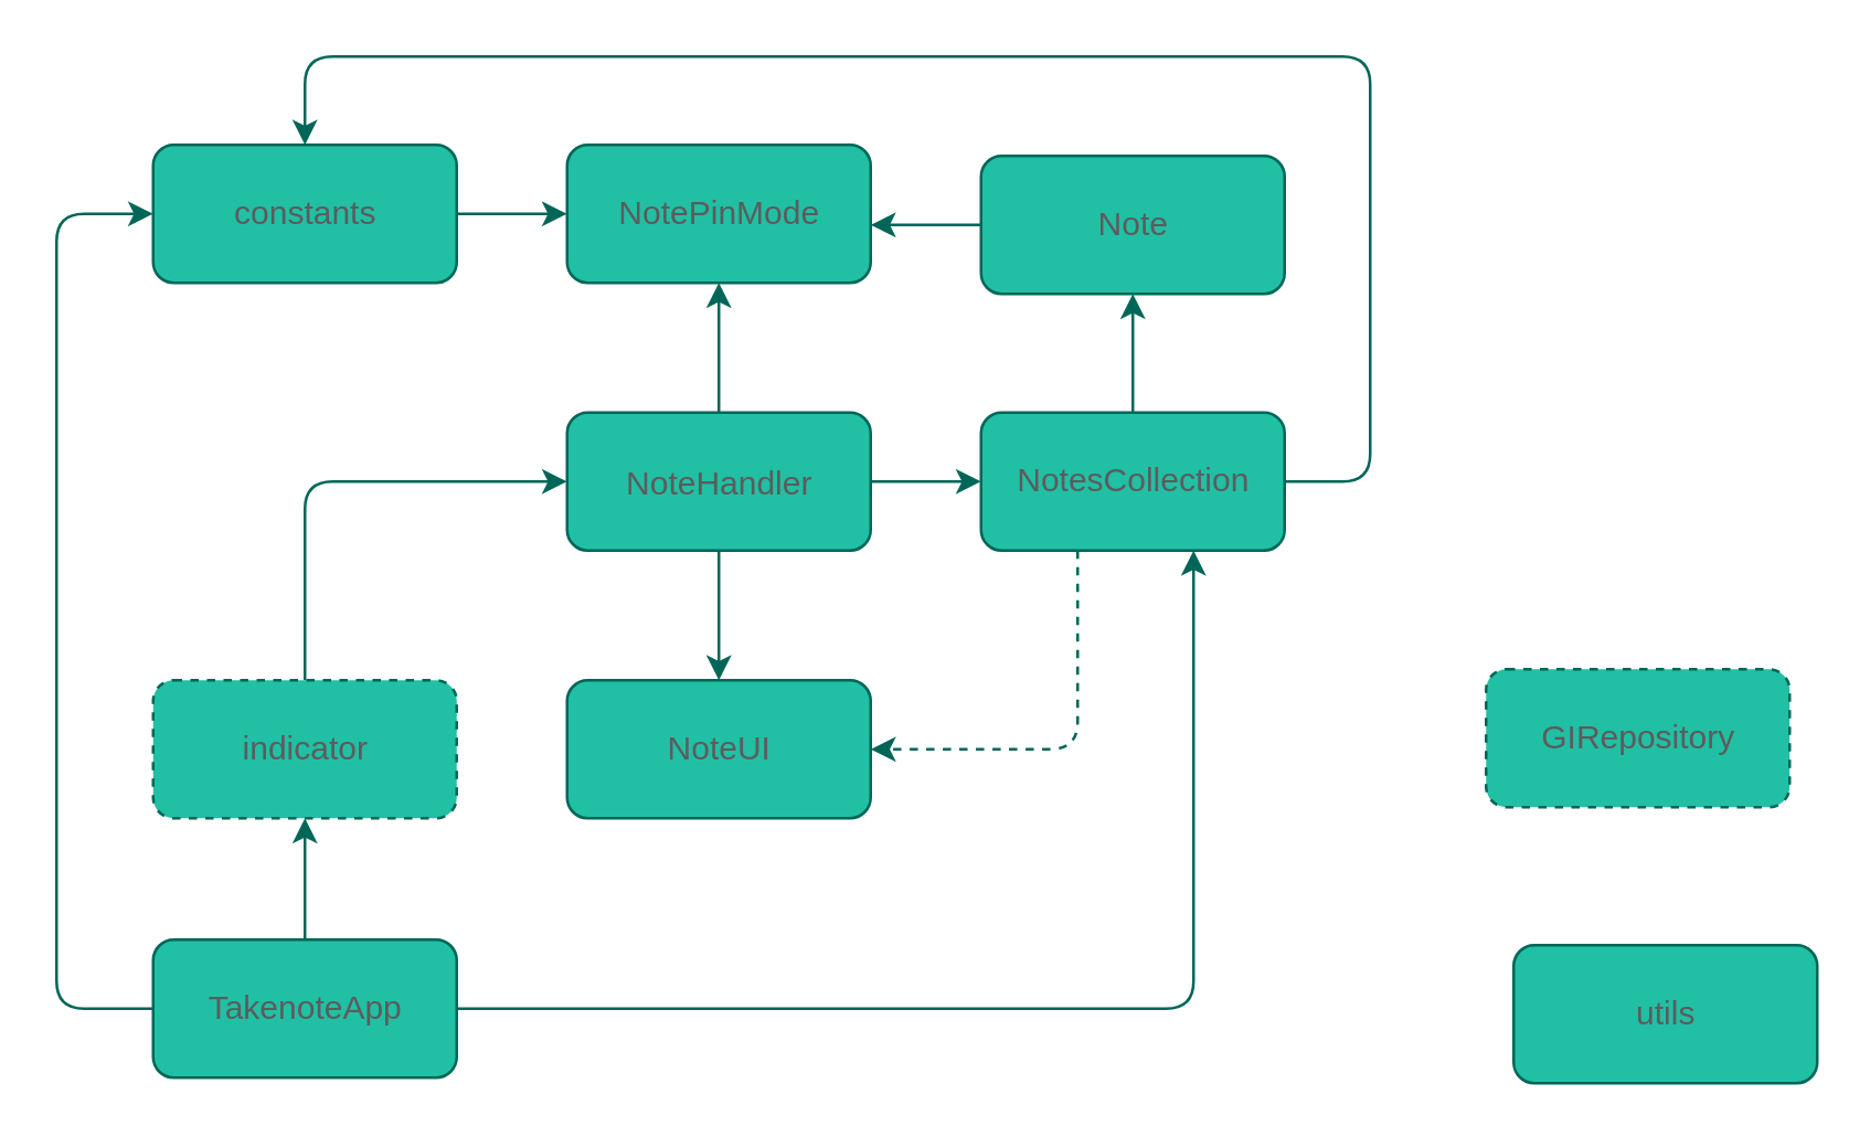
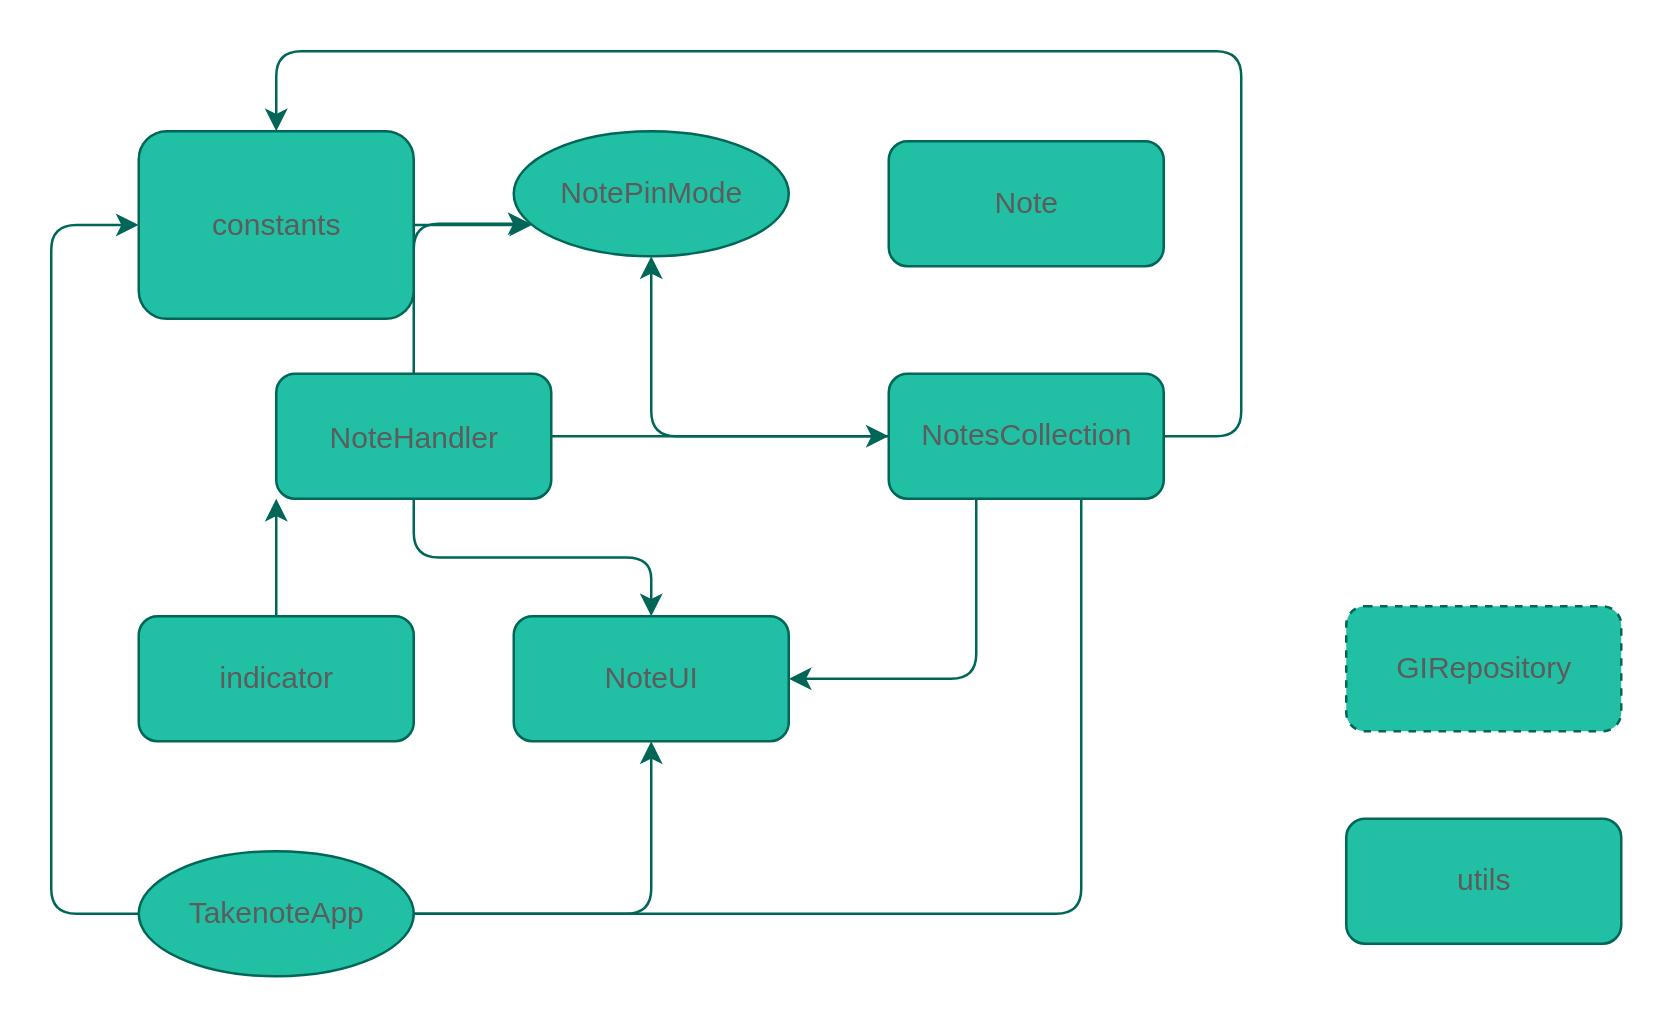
- <mxCell id="8" value="constants" style="html=1;fillColor=#21C0A5;strokeColor=#006658;fontColor=#5C5C5C;rounded=1;" parent="1" vertex="1"><mxGeometry x="55" y="52" width="110" height="50" as="geometry" /></mxCell>
+ <mxCell id="8" value="constants" style="html=1;fillColor=#21C0A5;strokeColor=#006658;fontColor=#5C5C5C;rounded=1;" parent="1" vertex="1"><mxGeometry x="55" y="52" width="110" height="75" as="geometry" /></mxCell>
- <mxCell id="4" value="NotePinMode" style="html=1;fillColor=#21C0A5;strokeColor=#006658;fontColor=#5C5C5C;rounded=1;" parent="1" vertex="1"><mxGeometry x="205" y="52" width="110" height="50" as="geometry" /></mxCell>
+ <mxCell id="4" value="NotePinMode" style="ellipse;html=1;fillColor=#21C0A5;strokeColor=#006658;fontColor=#5C5C5C;" parent="1" vertex="1"><mxGeometry x="205" y="52" width="110" height="50" as="geometry" /></mxCell>
- <mxCell id="5" style="edgeStyle=orthogonalEdgeStyle;orthogonalLoop=1;jettySize=auto;html=1;strokeColor=#006658;fontColor=#5C5C5C;" parent="1" source="6" target="4" edge="1"><mxGeometry relative="1" as="geometry"><Array as="points"><mxPoint x="358" y="77" /><mxPoint x="358" y="77" /></Array></mxGeometry></mxCell>
- <mxCell id="9" style="edgeStyle=orthogonalEdgeStyle;orthogonalLoop=1;jettySize=auto;html=1;strokeColor=#006658;fontColor=#5C5C5C;" parent="1" source="12" target="6" edge="1"><mxGeometry relative="1" as="geometry" /></mxCell>
+ <mxCell id="9" style="edgeStyle=orthogonalEdgeStyle;orthogonalLoop=1;jettySize=auto;html=1;strokeColor=#006658;fontColor=#5C5C5C;" parent="1" source="12" target="4" edge="1"><mxGeometry relative="1" as="geometry" /></mxCell>
- <mxCell id="17" value="&lt;div style=&quot;line-height: 20px&quot;&gt;&lt;div style=&quot;line-height: 20px&quot;&gt;NoteHandler&lt;/div&gt;&lt;/div&gt;" style="html=1;fillColor=#21C0A5;strokeColor=#006658;fontColor=#5C5C5C;rounded=1;" parent="1" vertex="1"><mxGeometry x="205" y="149" width="110" height="50" as="geometry" /></mxCell>
+ <mxCell id="17" value="&lt;div style=&quot;line-height: 20px&quot;&gt;&lt;div style=&quot;line-height: 20px&quot;&gt;NoteHandler&lt;/div&gt;&lt;/div&gt;" style="html=1;fillColor=#21C0A5;strokeColor=#006658;fontColor=#5C5C5C;rounded=1;" parent="1" vertex="1"><mxGeometry x="110" y="149" width="110" height="50" as="geometry" /></mxCell>
- <mxCell id="19" style="edgeStyle=orthogonalEdgeStyle;sketch=0;orthogonalLoop=1;jettySize=auto;html=1;strokeColor=#006658;fillColor=#21C0A5;fontColor=#5C5C5C;" parent="1" source="21" target="12" edge="1"><mxGeometry relative="1" as="geometry"><Array as="points"><mxPoint x="432" y="365" /></Array></mxGeometry></mxCell>
+ <mxCell id="19" style="edgeStyle=orthogonalEdgeStyle;sketch=0;orthogonalLoop=1;jettySize=auto;html=1;strokeColor=#006658;fillColor=#21C0A5;fontColor=#5C5C5C;endArrow=none;" parent="1" source="21" target="12" edge="1"><mxGeometry relative="1" as="geometry"><Array as="points"><mxPoint x="432" y="365" /></Array></mxGeometry></mxCell>
- <mxCell id="10" style="edgeStyle=orthogonalEdgeStyle;orthogonalLoop=1;jettySize=auto;html=1;strokeColor=#006658;fontColor=#5C5C5C;dashed=1;" parent="1" source="12" target="3" edge="1"><mxGeometry relative="1" as="geometry"><Array as="points"><mxPoint x="390" y="271" /></Array></mxGeometry></mxCell>
+ <mxCell id="10" style="edgeStyle=orthogonalEdgeStyle;orthogonalLoop=1;jettySize=auto;html=1;strokeColor=#006658;fontColor=#5C5C5C;" parent="1" source="12" target="3" edge="1"><mxGeometry relative="1" as="geometry"><Array as="points"><mxPoint x="390" y="271" /></Array></mxGeometry></mxCell>
- <mxCell id="14" value="indicator" style="html=1;fillColor=#21C0A5;strokeColor=#006658;fontColor=#5C5C5C;rounded=1;dashed=1;" parent="1" vertex="1"><mxGeometry x="55" y="246" width="110" height="50" as="geometry" /></mxCell>
+ <mxCell id="14" value="indicator" style="html=1;fillColor=#21C0A5;strokeColor=#006658;fontColor=#5C5C5C;rounded=1;" parent="1" vertex="1"><mxGeometry x="55" y="246" width="110" height="50" as="geometry" /></mxCell>
- <mxCell id="18" style="edgeStyle=orthogonalEdgeStyle;sketch=0;orthogonalLoop=1;jettySize=auto;html=1;strokeColor=#006658;fillColor=#21C0A5;fontColor=#5C5C5C;" parent="1" source="21" target="14" edge="1"><mxGeometry relative="1" as="geometry" /></mxCell>
+ <mxCell id="18" style="edgeStyle=orthogonalEdgeStyle;sketch=0;orthogonalLoop=1;jettySize=auto;html=1;strokeColor=#006658;fillColor=#21C0A5;fontColor=#5C5C5C;" parent="1" source="21" target="3" edge="1"><mxGeometry relative="1" as="geometry" /></mxCell>
- <mxCell id="21" value="TakenoteApp" style="html=1;fillColor=#21C0A5;strokeColor=#006658;fontColor=#5C5C5C;rounded=1;" parent="1" vertex="1"><mxGeometry x="55" y="340" width="110" height="50" as="geometry" /></mxCell>
+ <mxCell id="21" value="TakenoteApp" style="ellipse;html=1;fillColor=#21C0A5;strokeColor=#006658;fontColor=#5C5C5C;" parent="1" vertex="1"><mxGeometry x="55" y="340" width="110" height="50" as="geometry" /></mxCell>
- <mxCell id="22" value="utils" style="html=1;fillColor=#21C0A5;strokeColor=#006658;fontColor=#5C5C5C;rounded=1;" vertex="1" parent="1"><mxGeometry x="548" y="342" width="110" height="50" as="geometry" /></mxCell>
+ <mxCell id="22" value="utils" style="html=1;fillColor=#21C0A5;strokeColor=#006658;fontColor=#5C5C5C;rounded=1;" vertex="1" parent="1"><mxGeometry x="538" y="327" width="110" height="50" as="geometry" /></mxCell>
